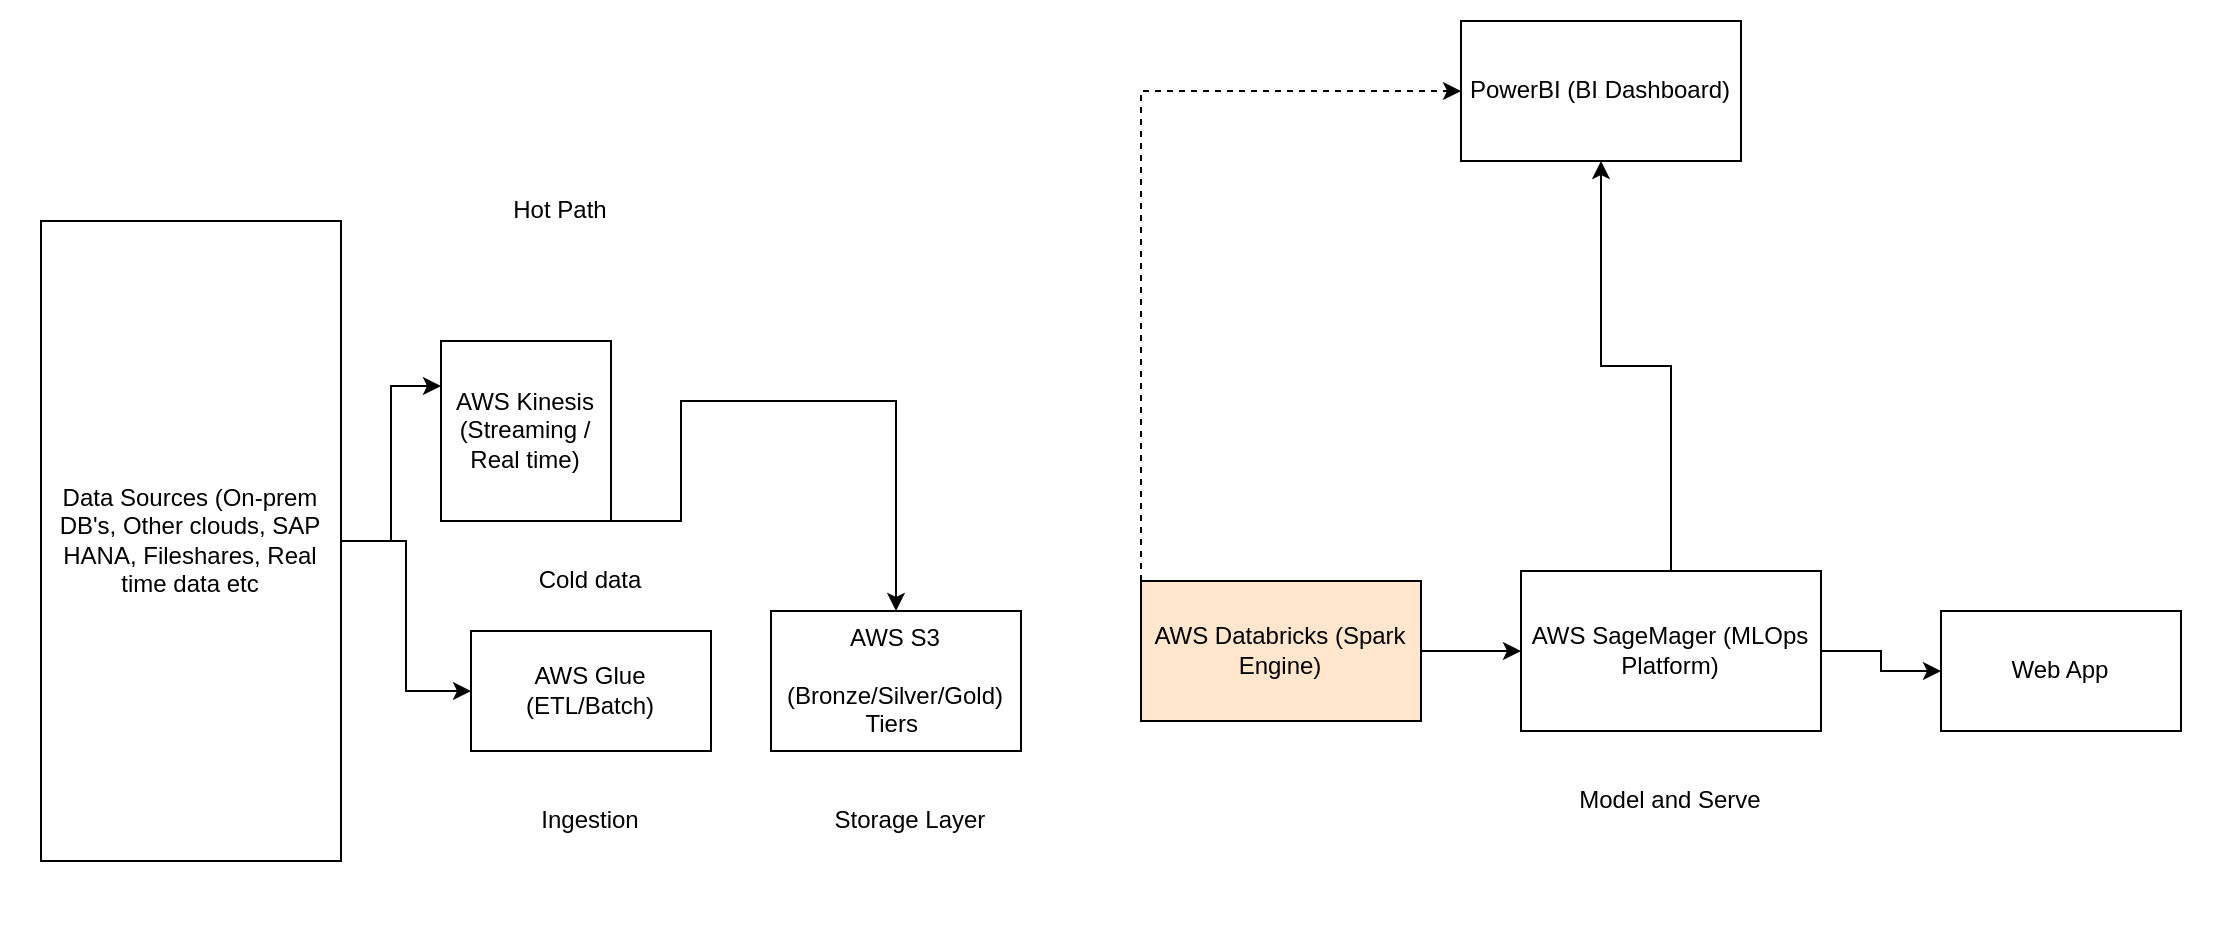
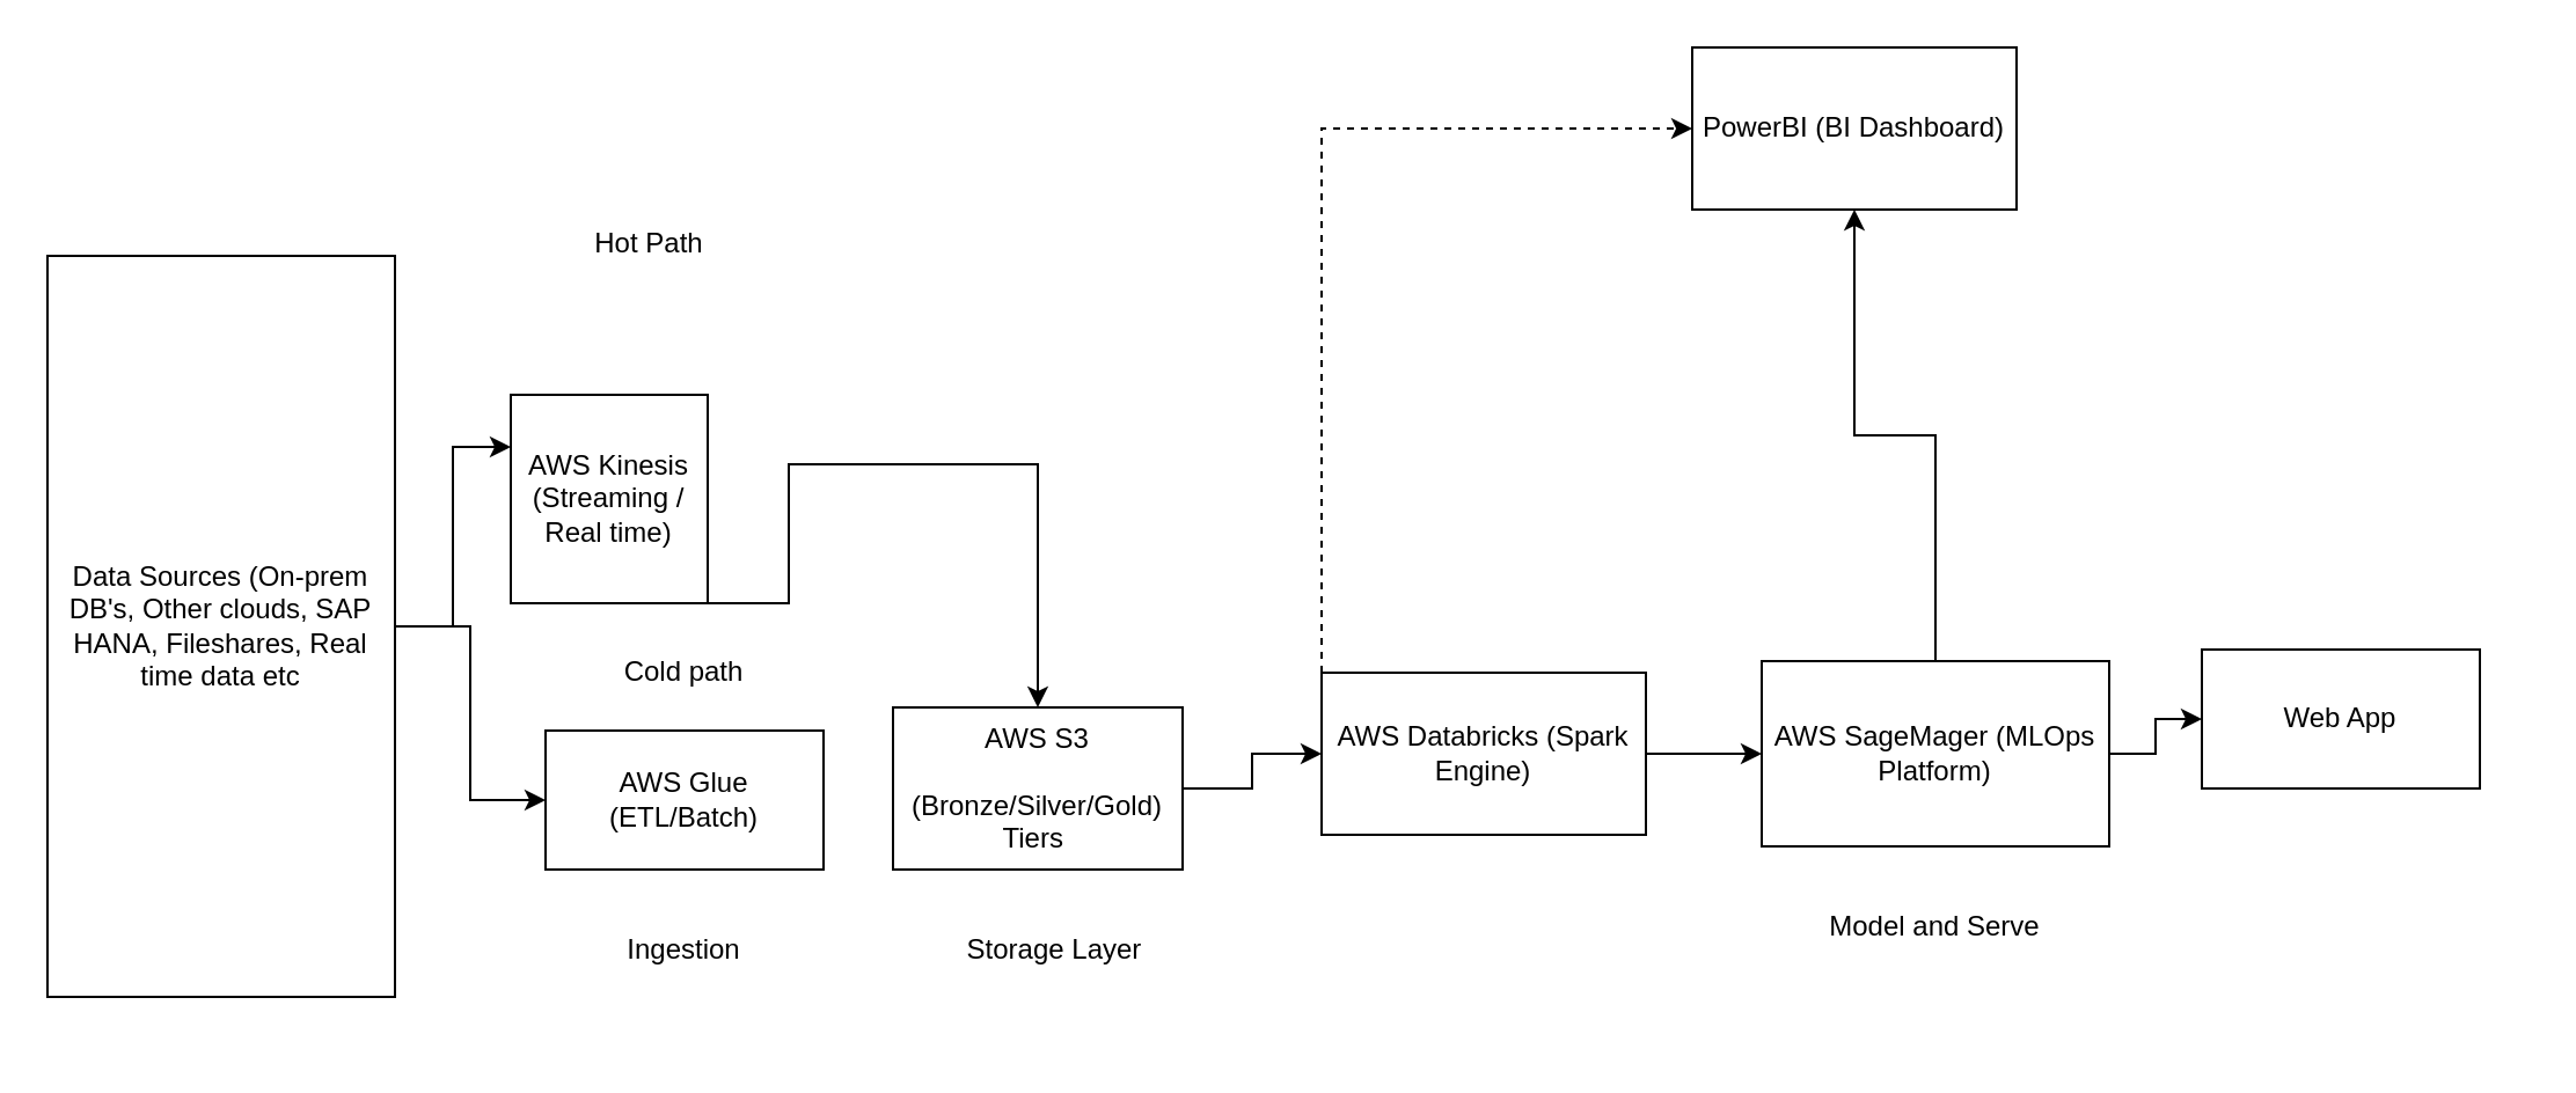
- <mxCell id="13" value="PowerBI (BI Dashboard)" style="rounded=0;whiteSpace=wrap;html=1;" vertex="1" parent="1"><mxGeometry x="730" y="10" width="140" height="70" as="geometry" /></mxCell>
+ <mxCell id="13" value="PowerBI (BI Dashboard)" style="rounded=0;whiteSpace=wrap;html=1;" vertex="1" parent="1"><mxGeometry x="730" y="20" width="140" height="70" as="geometry" /></mxCell>
- <mxCell id="22" value="Cold data" style="text;html=1;strokeColor=none;fillColor=none;align=center;verticalAlign=middle;whiteSpace=wrap;rounded=0;" vertex="1" parent="1"><mxGeometry x="265" y="275" width="60" height="30" as="geometry" /></mxCell>
+ <mxCell id="22" value="Cold path" style="text;html=1;strokeColor=none;fillColor=none;align=center;verticalAlign=middle;whiteSpace=wrap;rounded=0;" vertex="1" parent="1"><mxGeometry x="265" y="275" width="60" height="30" as="geometry" /></mxCell>
- <mxCell id="12" value="AWS Databricks (Spark Engine)" style="rounded=0;whiteSpace=wrap;html=1;fillColor=#ffe6cc;" vertex="1" parent="1"><mxGeometry x="570" y="290" width="140" height="70" as="geometry" /></mxCell>
+ <mxCell id="12" value="AWS Databricks (Spark Engine)" style="rounded=0;whiteSpace=wrap;html=1;" vertex="1" parent="1"><mxGeometry x="570" y="290" width="140" height="70" as="geometry" /></mxCell>
- <mxCell id="17" value="Web App" style="rounded=0;whiteSpace=wrap;html=1;" vertex="1" parent="1"><mxGeometry x="970" y="305" width="120" height="60" as="geometry" /></mxCell>
+ <mxCell id="17" value="Web App" style="rounded=0;whiteSpace=wrap;html=1;" vertex="1" parent="1"><mxGeometry x="950" y="280" width="120" height="60" as="geometry" /></mxCell>
+ <mxCell id="8" style="edgeStyle=orthogonalEdgeStyle;rounded=0;orthogonalLoop=1;jettySize=auto;html=1;entryX=0;entryY=0.5;entryDx=0;entryDy=0;" edge="1" parent="1" source="9" target="12"><mxGeometry relative="1" as="geometry" /></mxCell>
